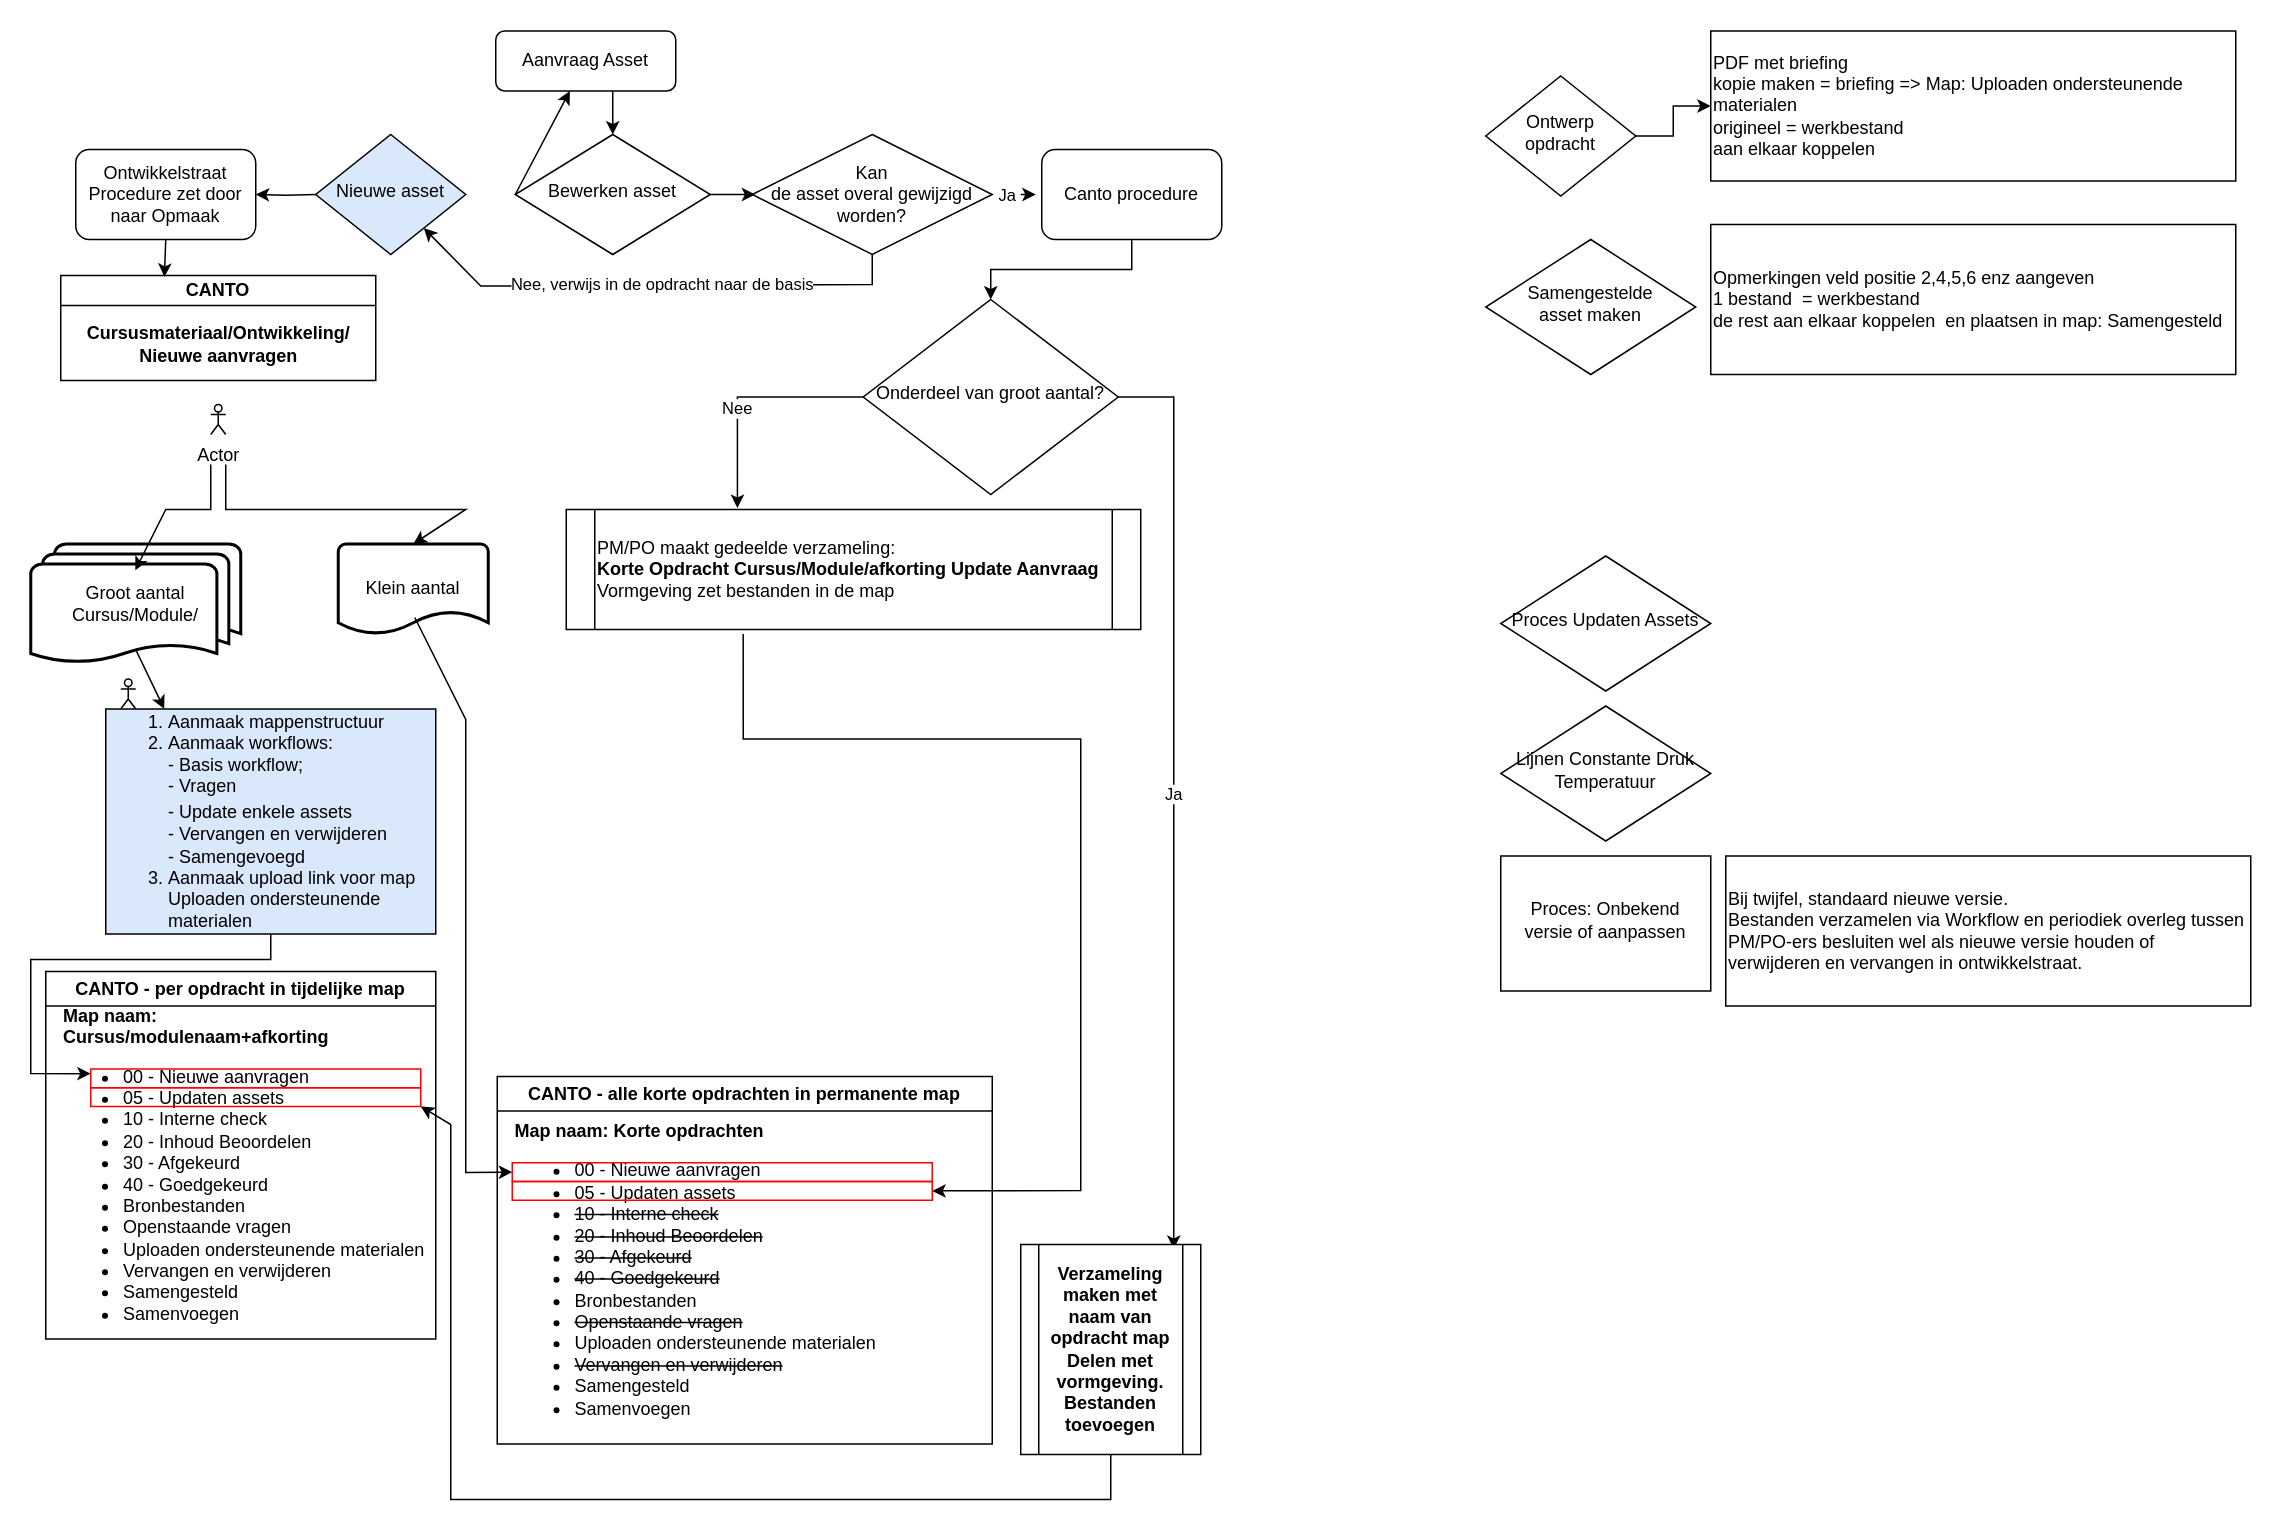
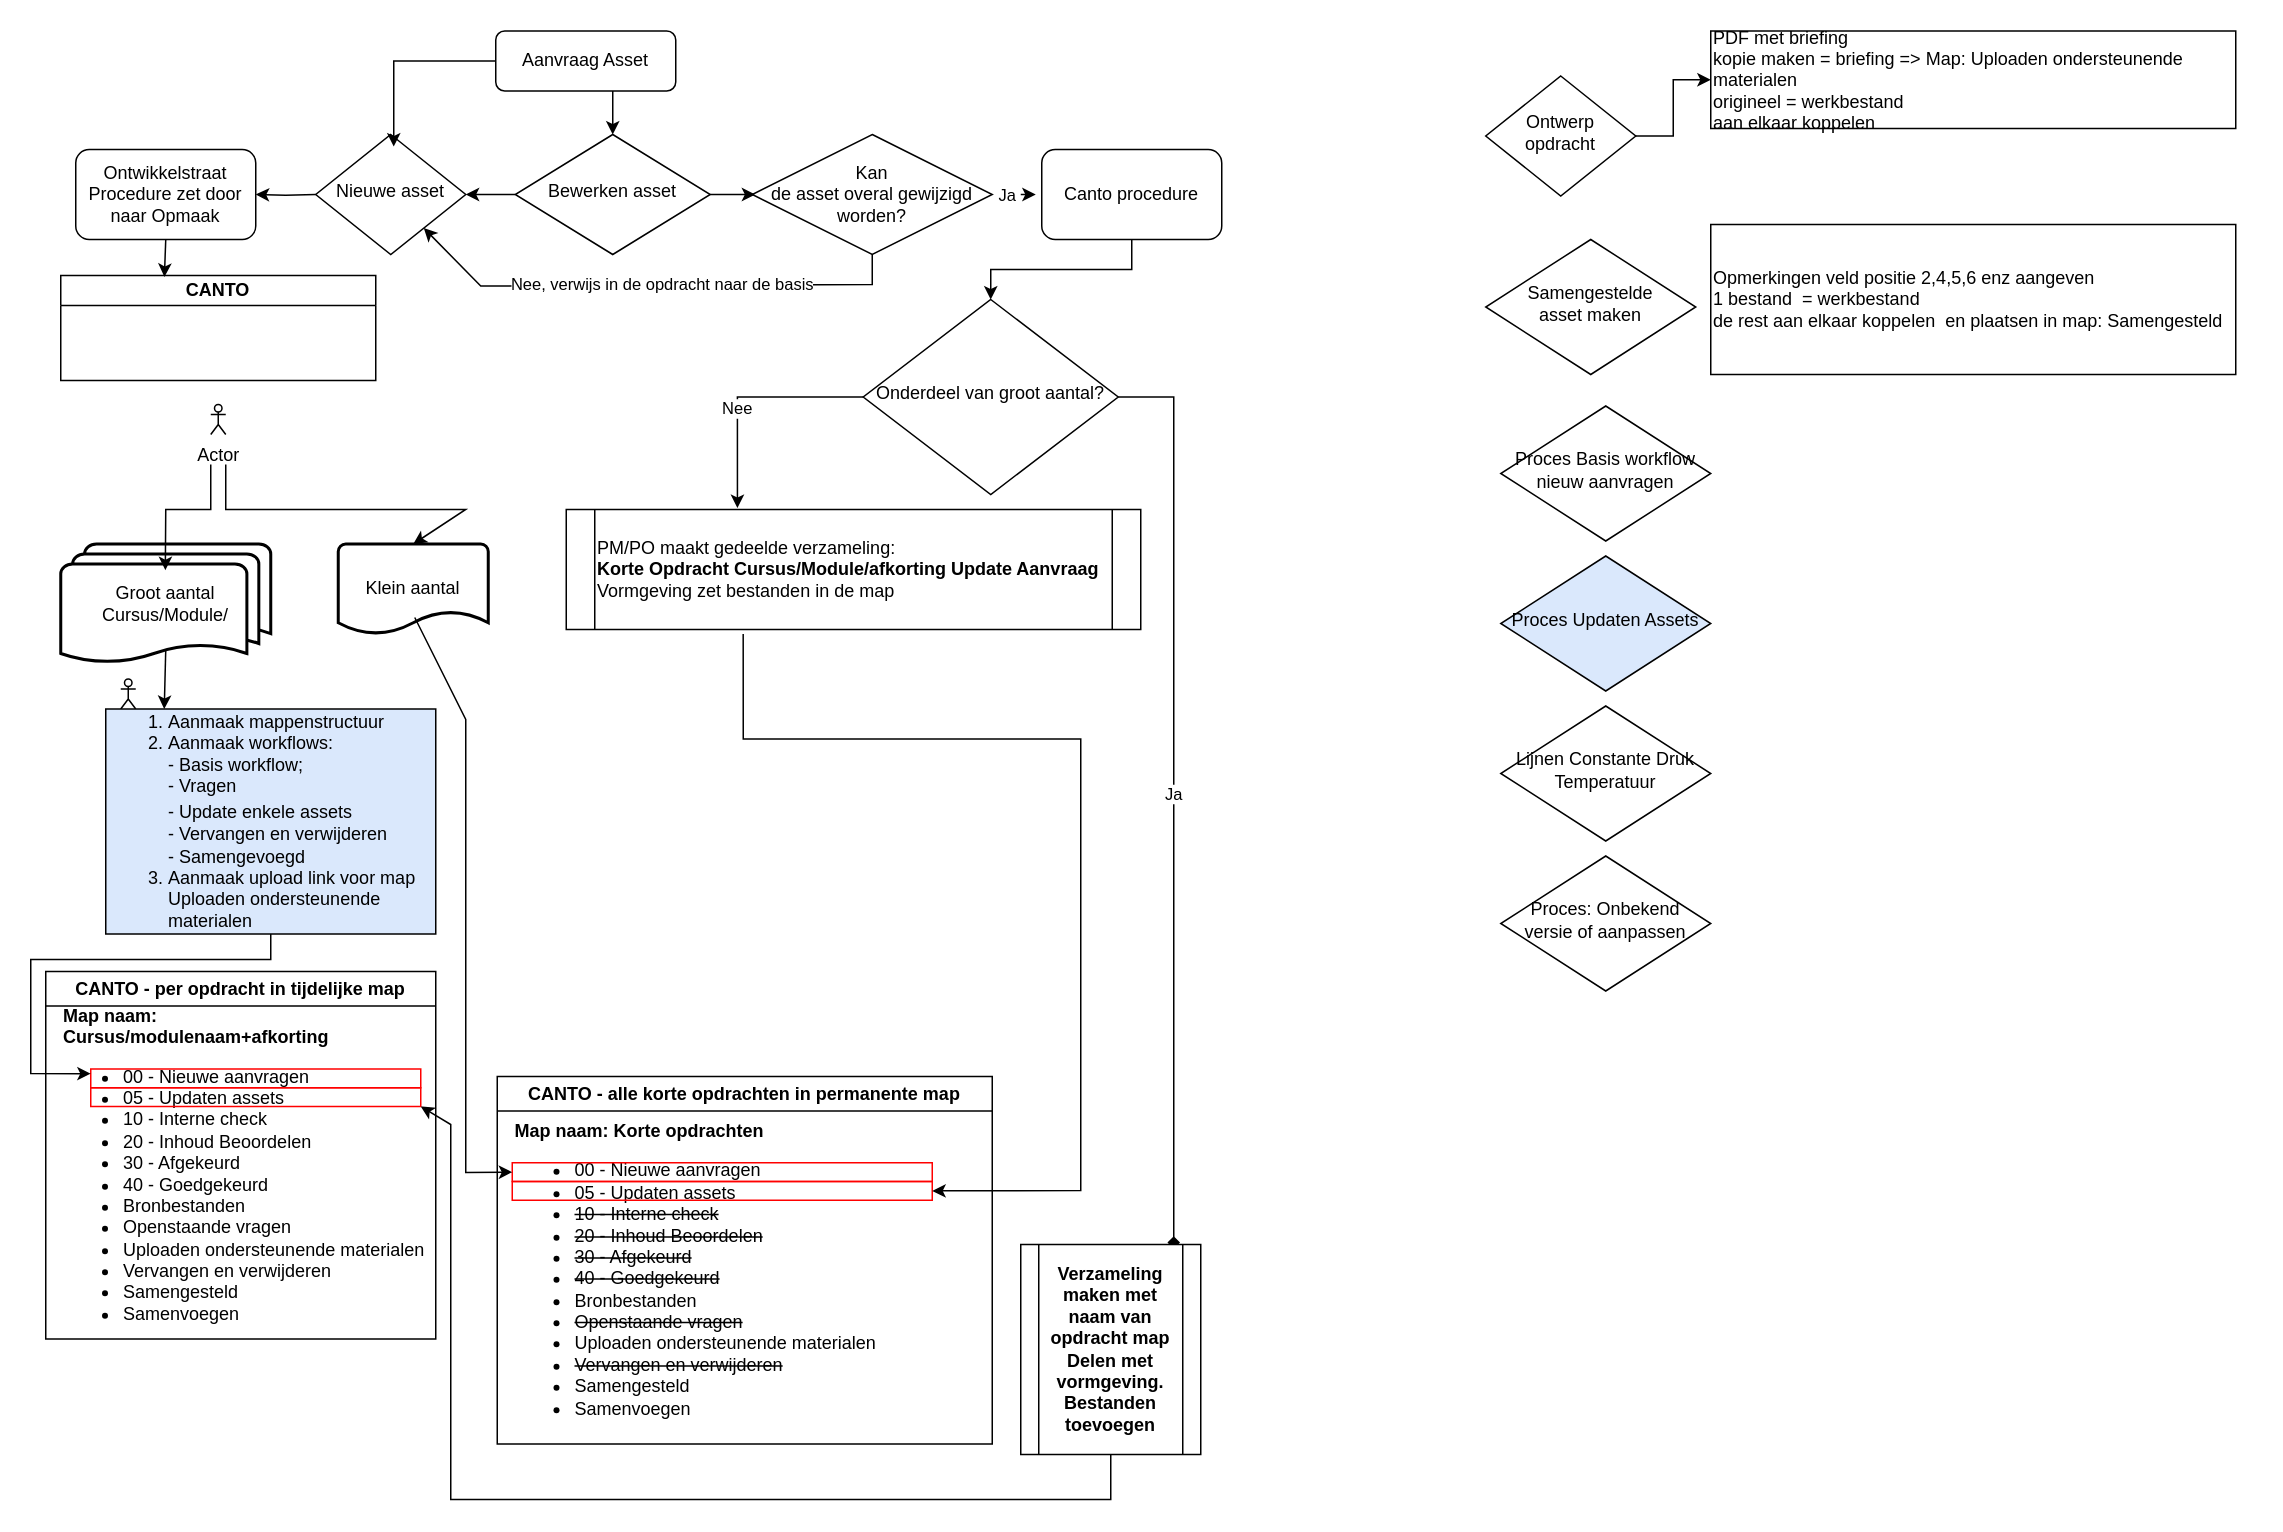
+ <mxCell id="31" style="edgeStyle=orthogonalEdgeStyle;rounded=0;orthogonalLoop=1;jettySize=auto;html=1;exitX=0;exitY=0.5;exitDx=0;exitDy=0;entryX=0.52;entryY=0.1;entryDx=0;entryDy=0;entryPerimeter=0;" parent="1" source="2" target="8" edge="1"><mxGeometry relative="1" as="geometry" /></mxCell>
- <mxCell id="36" value="PDF met briefing&lt;br&gt;kopie maken = briefing =&amp;gt; Map: Uploaden ondersteunende materialen&lt;div&gt;origineel = werkbestand&lt;/div&gt;&lt;div&gt;aan elkaar koppelen&lt;/div&gt;" style="rounded=0;whiteSpace=wrap;html=1;align=left;" parent="1" vertex="1"><mxGeometry x="1140" y="20" width="350" height="100" as="geometry" /></mxCell>
+ <mxCell id="36" value="PDF met briefing&lt;br&gt;kopie maken = briefing =&amp;gt; Map: Uploaden ondersteunende materialen&lt;div&gt;origineel = werkbestand&lt;/div&gt;&lt;div&gt;aan elkaar koppelen&lt;/div&gt;" style="rounded=0;whiteSpace=wrap;html=1;align=left;" parent="1" vertex="1"><mxGeometry x="1140" y="20" width="350" height="65" as="geometry" /></mxCell>
- <mxCell id="55" value="" style="endArrow=classic;html=1;rounded=0;exitX=0;exitY=0.5;exitDx=0;exitDy=0;" edge="1" parent="1" source="10" target="2"><mxGeometry width="50" height="50" relative="1" as="geometry"><mxPoint x="530" y="449" as="sourcePoint" /><mxPoint x="580" y="399" as="targetPoint" /></mxGeometry></mxCell>
+ <mxCell id="55" value="" style="endArrow=classic;html=1;rounded=0;exitX=0;exitY=0.5;exitDx=0;exitDy=0;entryX=1;entryY=0.5;entryDx=0;entryDy=0;" edge="1" parent="1" source="10" target="8"><mxGeometry width="50" height="50" relative="1" as="geometry"><mxPoint x="530" y="449" as="sourcePoint" /><mxPoint x="580" y="399" as="targetPoint" /></mxGeometry></mxCell>
- <mxCell id="8" value="Nieuwe asset" style="rhombus;whiteSpace=wrap;html=1;shadow=0;fontFamily=Helvetica;fontSize=12;align=center;strokeWidth=1;spacing=6;spacingTop=-4;fillColor=#dae8fc;" parent="1" vertex="1"><mxGeometry x="210" y="89" width="100" height="80" as="geometry" /></mxCell>
+ <mxCell id="8" value="Nieuwe asset" style="rhombus;whiteSpace=wrap;html=1;shadow=0;fontFamily=Helvetica;fontSize=12;align=center;strokeWidth=1;spacing=6;spacingTop=-4;" parent="1" vertex="1"><mxGeometry x="210" y="89" width="100" height="80" as="geometry" /></mxCell>
- <mxCell id="17" value="&lt;span style=&quot;font-weight: 700; text-wrap: wrap;&quot;&gt;Cursusmateriaal/&lt;/span&gt;&lt;span style=&quot;font-weight: 700; text-wrap: wrap; background-color: initial;&quot;&gt;Ontwikkeling/&lt;/span&gt;&lt;div style=&quot;font-weight: 700; text-wrap: wrap;&quot;&gt;Nieuwe aanvragen&lt;/div&gt;" style="text;html=1;align=center;verticalAlign=middle;resizable=0;points=[];autosize=1;strokeColor=none;fillColor=none;spacing=0;" parent="16" vertex="1"><mxGeometry x="10" y="26" width="190" height="40" as="geometry" /></mxCell>
+ <mxCell id="38" value="Proces Basis workflow nieuw aanvragen" style="rhombus;whiteSpace=wrap;html=1;shadow=0;fontFamily=Helvetica;fontSize=12;align=center;strokeWidth=1;spacing=6;spacingTop=-4;" parent="1" vertex="1"><mxGeometry x="1000" y="270" width="140" height="90" as="geometry" /></mxCell>
- <mxCell id="9" value="&lt;div&gt;Groot aantal&lt;br&gt;&lt;/div&gt;Cursus/Module/" style="strokeWidth=2;html=1;shape=mxgraph.flowchart.multi-document;whiteSpace=wrap;" parent="1" vertex="1"><mxGeometry x="20" y="362" width="140" height="80" as="geometry" /></mxCell>
+ <mxCell id="9" value="&lt;div&gt;Groot aantal&lt;br&gt;&lt;/div&gt;Cursus/Module/" style="strokeWidth=2;html=1;shape=mxgraph.flowchart.multi-document;whiteSpace=wrap;" parent="1" vertex="1"><mxGeometry x="40" y="362" width="140" height="80" as="geometry" /></mxCell>
- <mxCell id="39" value="Proces Updaten Assets" style="rhombus;whiteSpace=wrap;html=1;shadow=0;fontFamily=Helvetica;fontSize=12;align=center;strokeWidth=1;spacing=6;spacingTop=-4;" parent="1" vertex="1"><mxGeometry x="1000" y="370" width="140" height="90" as="geometry" /></mxCell>
+ <mxCell id="39" value="Proces Updaten Assets" style="rhombus;whiteSpace=wrap;html=1;shadow=0;fontFamily=Helvetica;fontSize=12;align=center;strokeWidth=1;spacing=6;spacingTop=-4;fillColor=#dae8fc;" parent="1" vertex="1"><mxGeometry x="1000" y="370" width="140" height="90" as="geometry" /></mxCell>
- <mxCell id="52" value="Proces: Onbekend versie of aanpassen" style="whiteSpace=wrap;html=1;shadow=0;fontFamily=Helvetica;fontSize=12;align=center;strokeWidth=1;spacing=6;spacingTop=-4;rounded=0;" parent="1" vertex="1"><mxGeometry x="1000" y="570" width="140" height="90" as="geometry" /></mxCell>
+ <mxCell id="52" value="Proces: Onbekend versie of aanpassen" style="rhombus;whiteSpace=wrap;html=1;shadow=0;fontFamily=Helvetica;fontSize=12;align=center;strokeWidth=1;spacing=6;spacingTop=-4;" parent="1" vertex="1"><mxGeometry x="1000" y="570" width="140" height="90" as="geometry" /></mxCell>
- <mxCell id="53" value="Bij twijfel, standaard nieuwe versie.&lt;div&gt;Bestanden verzamelen via Workflow en periodiek overleg tussen PM/PO-ers besluiten wel als nieuwe versie houden of verwijderen en vervangen in ontwikkelstraat.&lt;/div&gt;" style="rounded=0;whiteSpace=wrap;html=1;align=left;" parent="1" vertex="1"><mxGeometry x="1150" y="570" width="350" height="100" as="geometry" /></mxCell>
- <mxCell id="24" value="Ja" style="endArrow=classic;html=1;rounded=0;entryX=0.85;entryY=0.021;entryDx=0;entryDy=0;exitX=1;exitY=0.5;exitDx=0;exitDy=0;entryPerimeter=0;" parent="1" source="5" target="25" edge="1"><mxGeometry width="50" height="50" relative="1" as="geometry"><mxPoint x="760" y="264" as="sourcePoint" /><mxPoint x="839" y="829" as="targetPoint" /><Array as="points"><mxPoint x="782" y="264" /></Array></mxGeometry></mxCell>
+ <mxCell id="24" value="Ja" style="endArrow=diamond;html=1;rounded=0;entryX=0.85;entryY=0.021;entryDx=0;entryDy=0;exitX=1;exitY=0.5;exitDx=0;exitDy=0;entryPerimeter=0;" parent="1" source="5" target="25" edge="1"><mxGeometry width="50" height="50" relative="1" as="geometry"><mxPoint x="760" y="264" as="sourcePoint" /><mxPoint x="839" y="829" as="targetPoint" /><Array as="points"><mxPoint x="782" y="264" /></Array></mxGeometry></mxCell>
